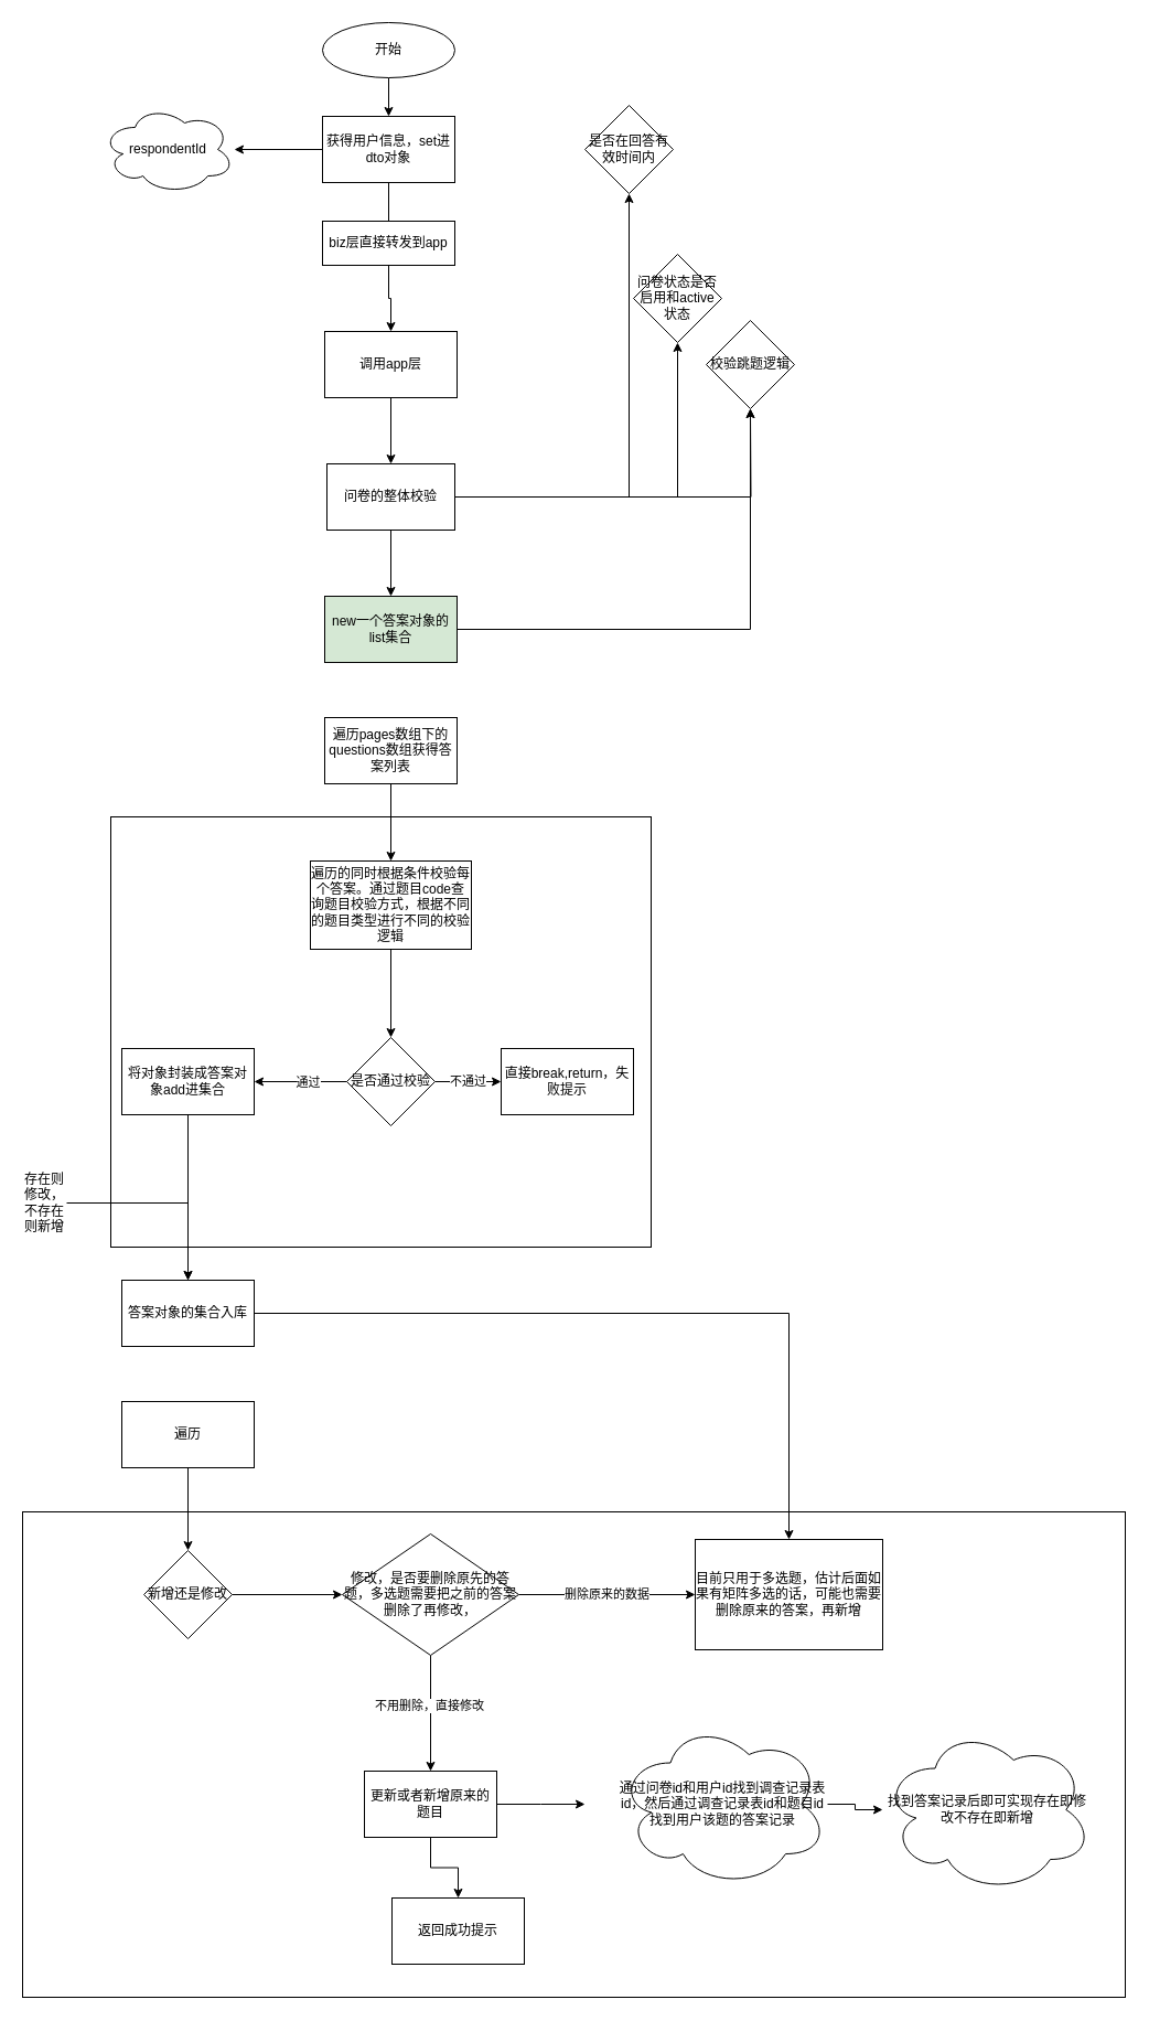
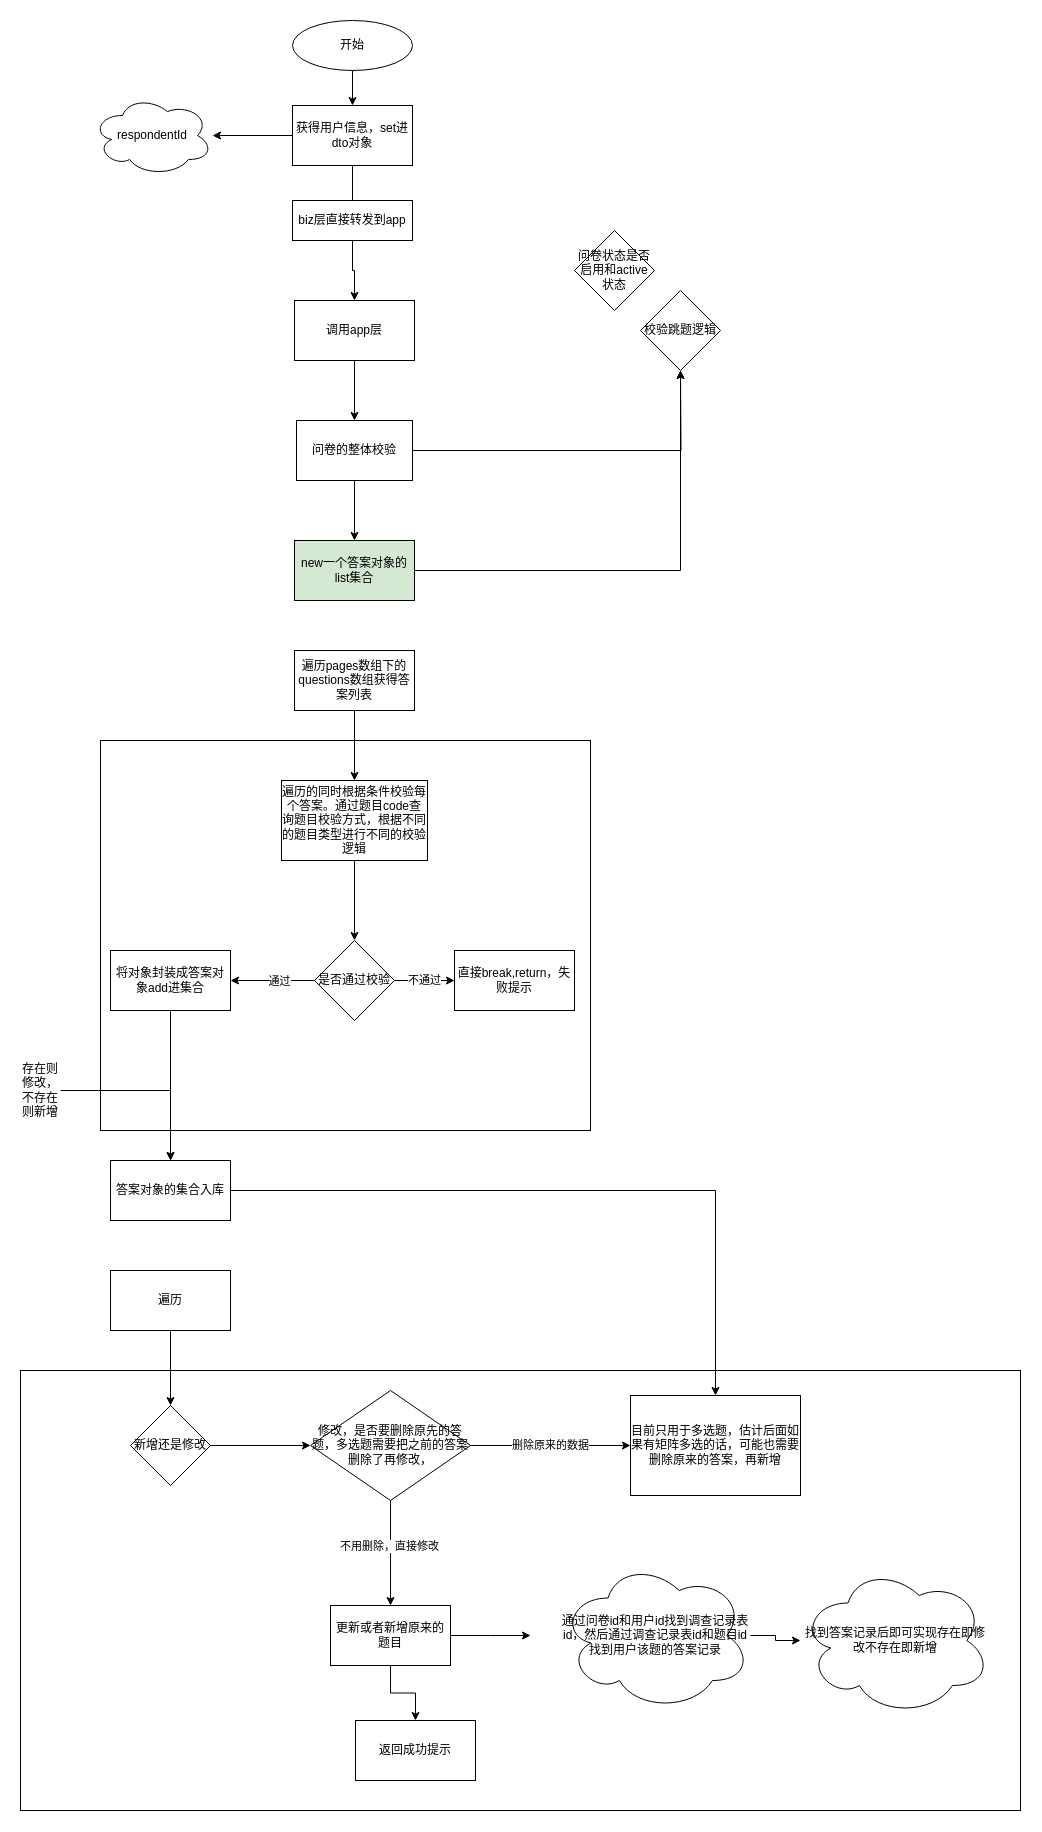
- <mxCell id="17" value="是否在回答有效时间内" style="rhombus;whiteSpace=wrap;html=1;rounded=0;" parent="1" vertex="1"><mxGeometry x="530" y="95" width="80" height="80" as="geometry" /></mxCell>
- <mxCell id="12" style="edgeStyle=orthogonalEdgeStyle;rounded=0;orthogonalLoop=1;jettySize=auto;html=1;exitX=1;exitY=0.5;exitDx=0;exitDy=0;" parent="1" source="16" target="17" edge="1"><mxGeometry relative="1" as="geometry" /></mxCell>
- <mxCell id="14" style="edgeStyle=orthogonalEdgeStyle;rounded=0;orthogonalLoop=1;jettySize=auto;html=1;entryX=0.5;entryY=1;entryDx=0;entryDy=0;" parent="1" source="16" target="18" edge="1"><mxGeometry relative="1" as="geometry" /></mxCell>
